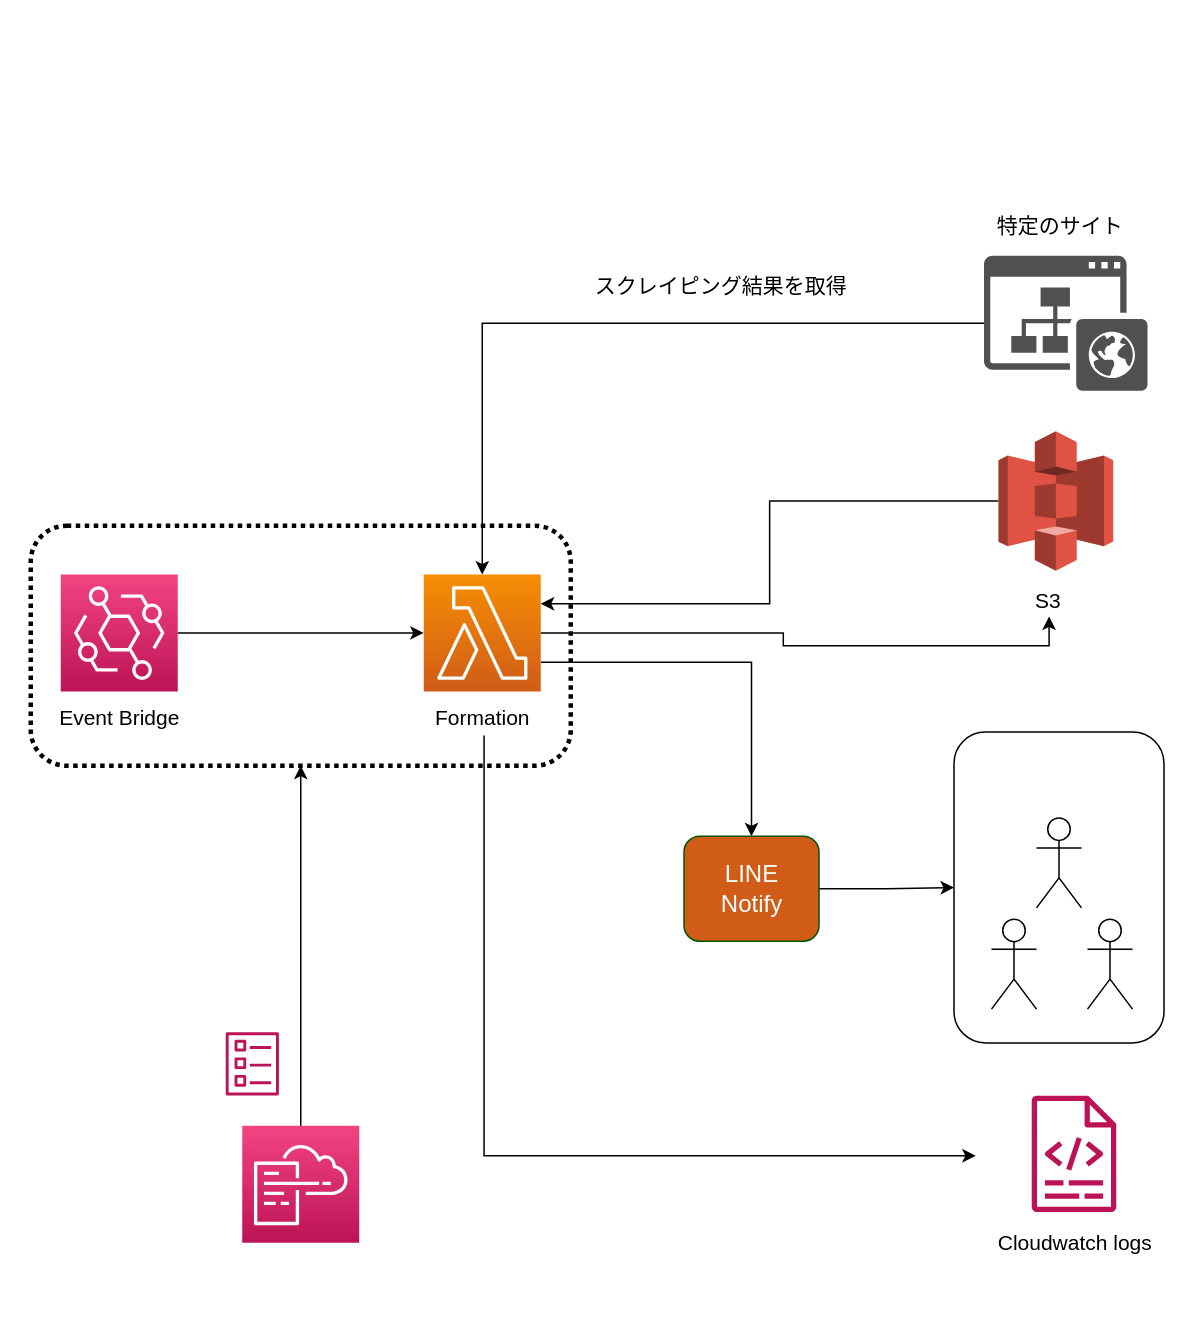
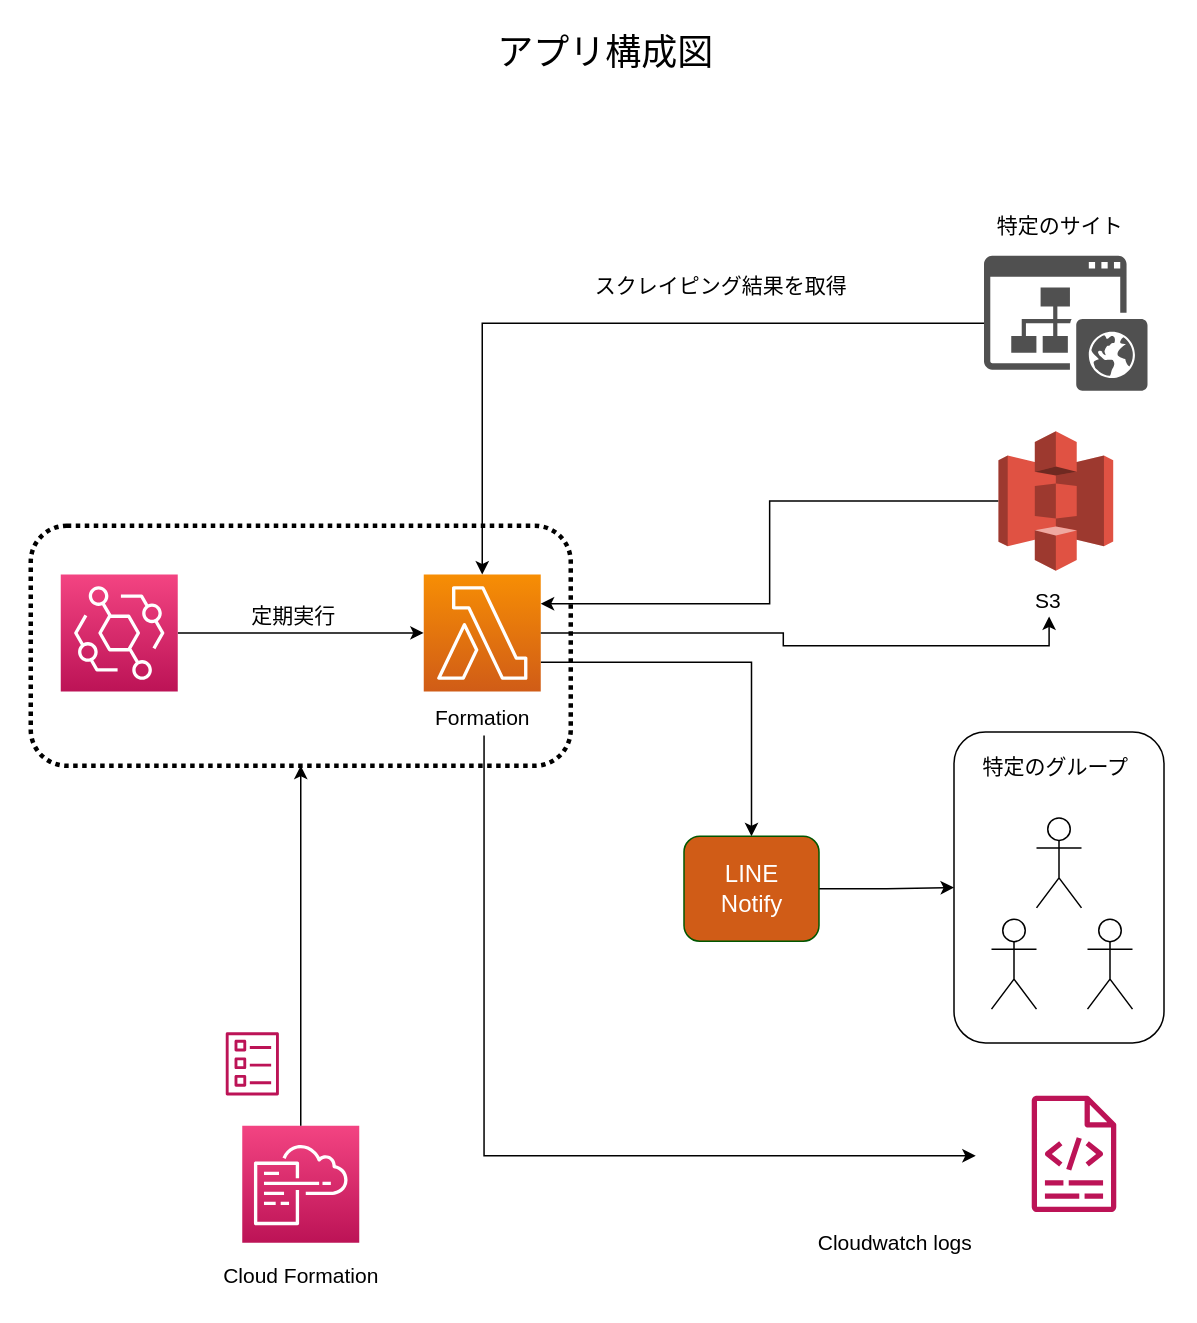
+ <mxCell id="6" value="アプリ構成図" style="text;html=1;align=center;verticalAlign=middle;resizable=0;points=[];autosize=1;strokeColor=none;strokeWidth=1;fontSize=24;" parent="1" vertex="1"><mxGeometry x="323" y="20" width="160" height="30" as="geometry" /></mxCell>
+ <mxCell id="18" value="定期実行" style="text;html=1;align=center;verticalAlign=middle;resizable=0;points=[];autosize=1;strokeColor=none;fontSize=14;" parent="1" vertex="1"><mxGeometry x="160" y="400" width="70" height="20" as="geometry" /></mxCell>
- <mxCell id="7" value="Event Bridge" style="text;html=1;align=center;verticalAlign=middle;resizable=0;points=[];autosize=1;strokeColor=none;fontSize=14;" parent="1" vertex="1"><mxGeometry x="29" y="467.5" width="100" height="20" as="geometry" /></mxCell>
+ <mxCell id="29" value="特定のグループ" style="text;html=1;align=center;verticalAlign=middle;resizable=0;points=[];autosize=1;strokeColor=none;fontSize=14;" parent="1" vertex="1"><mxGeometry x="648.39" y="500.5" width="110" height="20" as="geometry" /></mxCell>
- <mxCell id="16" value="Cloudwatch logs" style="text;html=1;align=center;verticalAlign=middle;resizable=0;points=[];autosize=1;strokeColor=none;fontSize=14;" parent="1" vertex="1"><mxGeometry x="655.5" y="817.5" width="120" height="20" as="geometry" /></mxCell>
+ <mxCell id="16" value="Cloudwatch logs" style="text;html=1;align=center;verticalAlign=middle;resizable=0;points=[];autosize=1;strokeColor=none;fontSize=14;" parent="1" vertex="1"><mxGeometry x="535.5" y="817.5" width="120" height="20" as="geometry" /></mxCell>
+ <mxCell id="26" value="Cloud Formation" style="text;html=1;align=center;verticalAlign=middle;resizable=0;points=[];autosize=1;strokeColor=none;fontSize=14;" parent="1" vertex="1"><mxGeometry x="140" y="840" width="120" height="20" as="geometry" /></mxCell>
